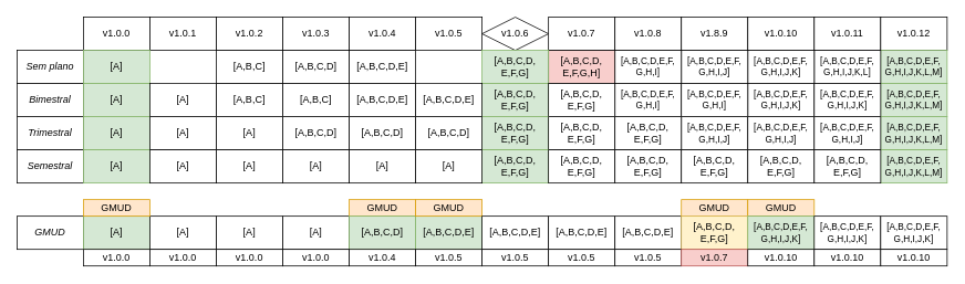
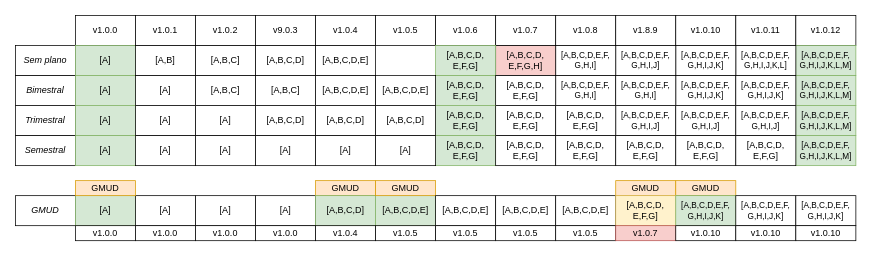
- <mxCell id="5" value="v1.0.3" style="rounded=0;whiteSpace=wrap;html=1;" vertex="1" parent="1"><mxGeometry x="340" width="80" height="40" as="geometry" y="20" /></mxCell>
+ <mxCell id="5" value="v9.0.3" style="rounded=0;whiteSpace=wrap;html=1;" vertex="1" parent="1"><mxGeometry x="340" width="80" height="40" as="geometry" y="20" /></mxCell>
- <mxCell id="8" value="v1.0.6" style="rhombus;whiteSpace=wrap;html=1;" vertex="1" parent="1"><mxGeometry x="580" width="80" height="40" as="geometry" y="20" /></mxCell>
+ <mxCell id="8" value="v1.0.6" style="rounded=0;whiteSpace=wrap;html=1;" vertex="1" parent="1"><mxGeometry x="580" width="80" height="40" as="geometry" y="20" /></mxCell>
+ <mxCell id="17" value="[A,B]" style="rounded=0;whiteSpace=wrap;html=1;" vertex="1" parent="1"><mxGeometry x="180" y="60" width="80" height="40" as="geometry" /></mxCell>
